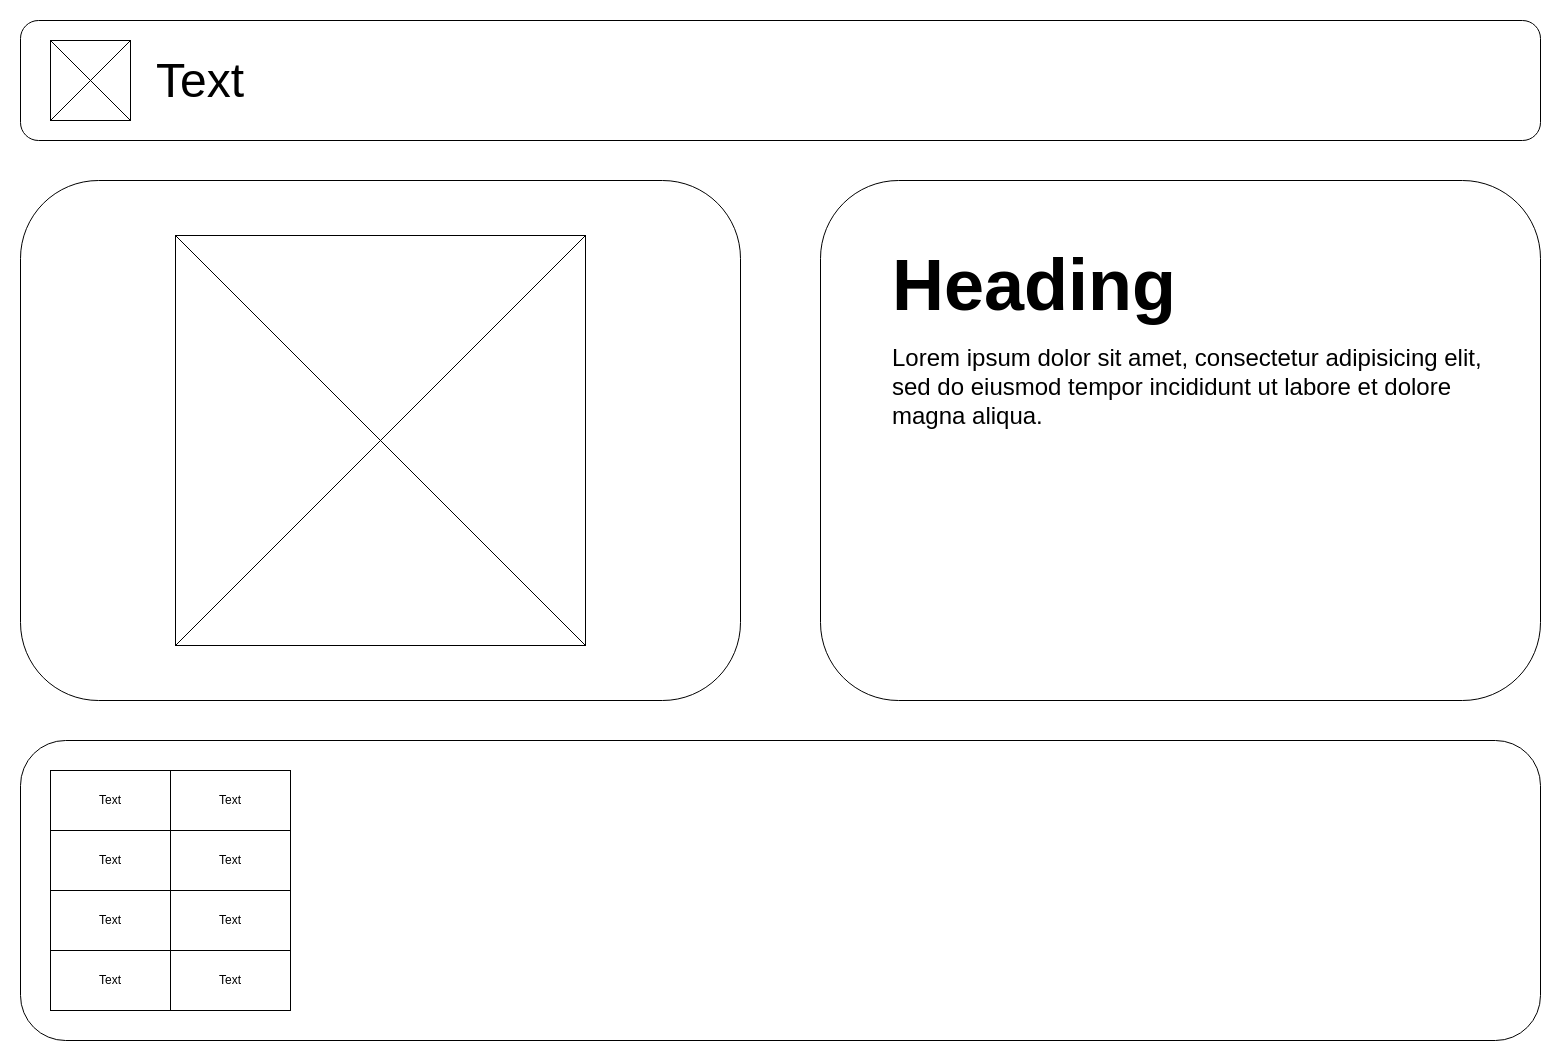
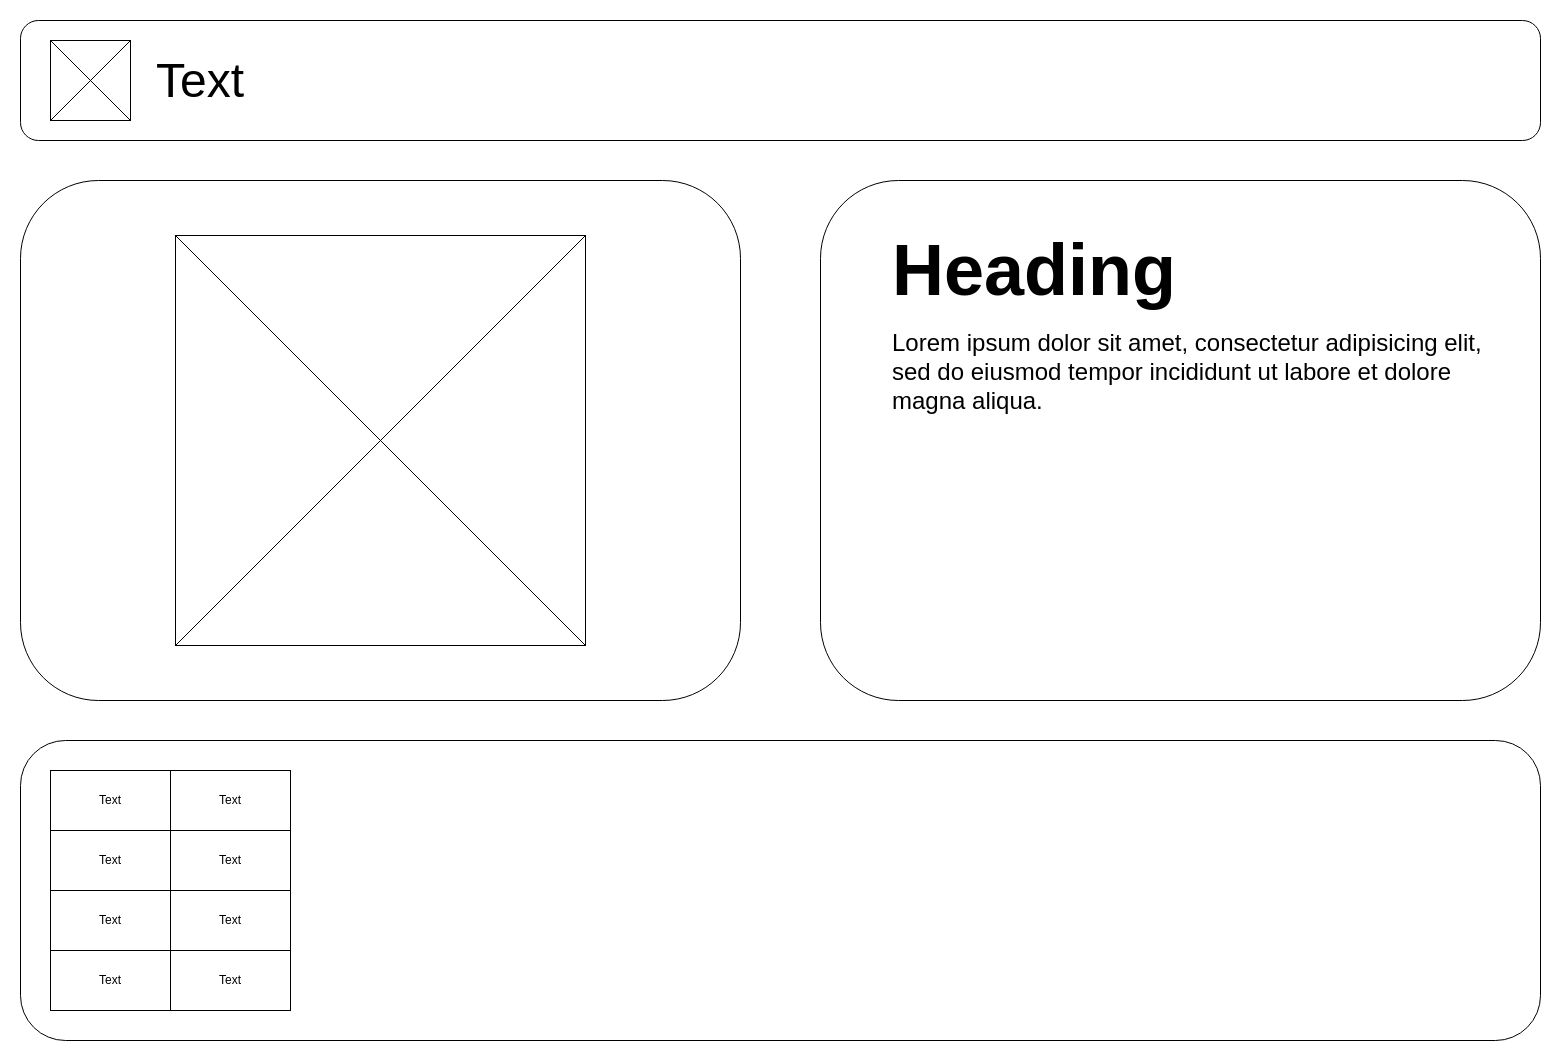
- <mxCell id="13" value="&lt;h1 style=&quot;margin-top: 0px;&quot;&gt;&lt;font style=&quot;font-size: 72px;&quot;&gt;Heading&lt;/font&gt;&lt;/h1&gt;&lt;p&gt;&lt;font style=&quot;font-size: 24px;&quot;&gt;Lorem ipsum dolor sit amet, consectetur adipisicing elit, sed do eiusmod tempor incididunt ut labore et dolore magna aliqua.&lt;/font&gt;&lt;/p&gt;" style="text;html=1;whiteSpace=wrap;overflow=hidden;rounded=0;" vertex="1" parent="1"><mxGeometry x="890" y="235" width="600" height="425" as="geometry" /></mxCell>
+ <mxCell id="13" value="&lt;h1 style=&quot;margin-top: 0px;&quot;&gt;&lt;font style=&quot;font-size: 72px;&quot;&gt;Heading&lt;/font&gt;&lt;/h1&gt;&lt;p&gt;&lt;font style=&quot;font-size: 24px;&quot;&gt;Lorem ipsum dolor sit amet, consectetur adipisicing elit, sed do eiusmod tempor incididunt ut labore et dolore magna aliqua.&lt;/font&gt;&lt;/p&gt;" style="text;html=1;whiteSpace=wrap;overflow=hidden;rounded=0;" vertex="1" parent="1"><mxGeometry x="890" y="220" width="600" height="425" as="geometry" /></mxCell>
